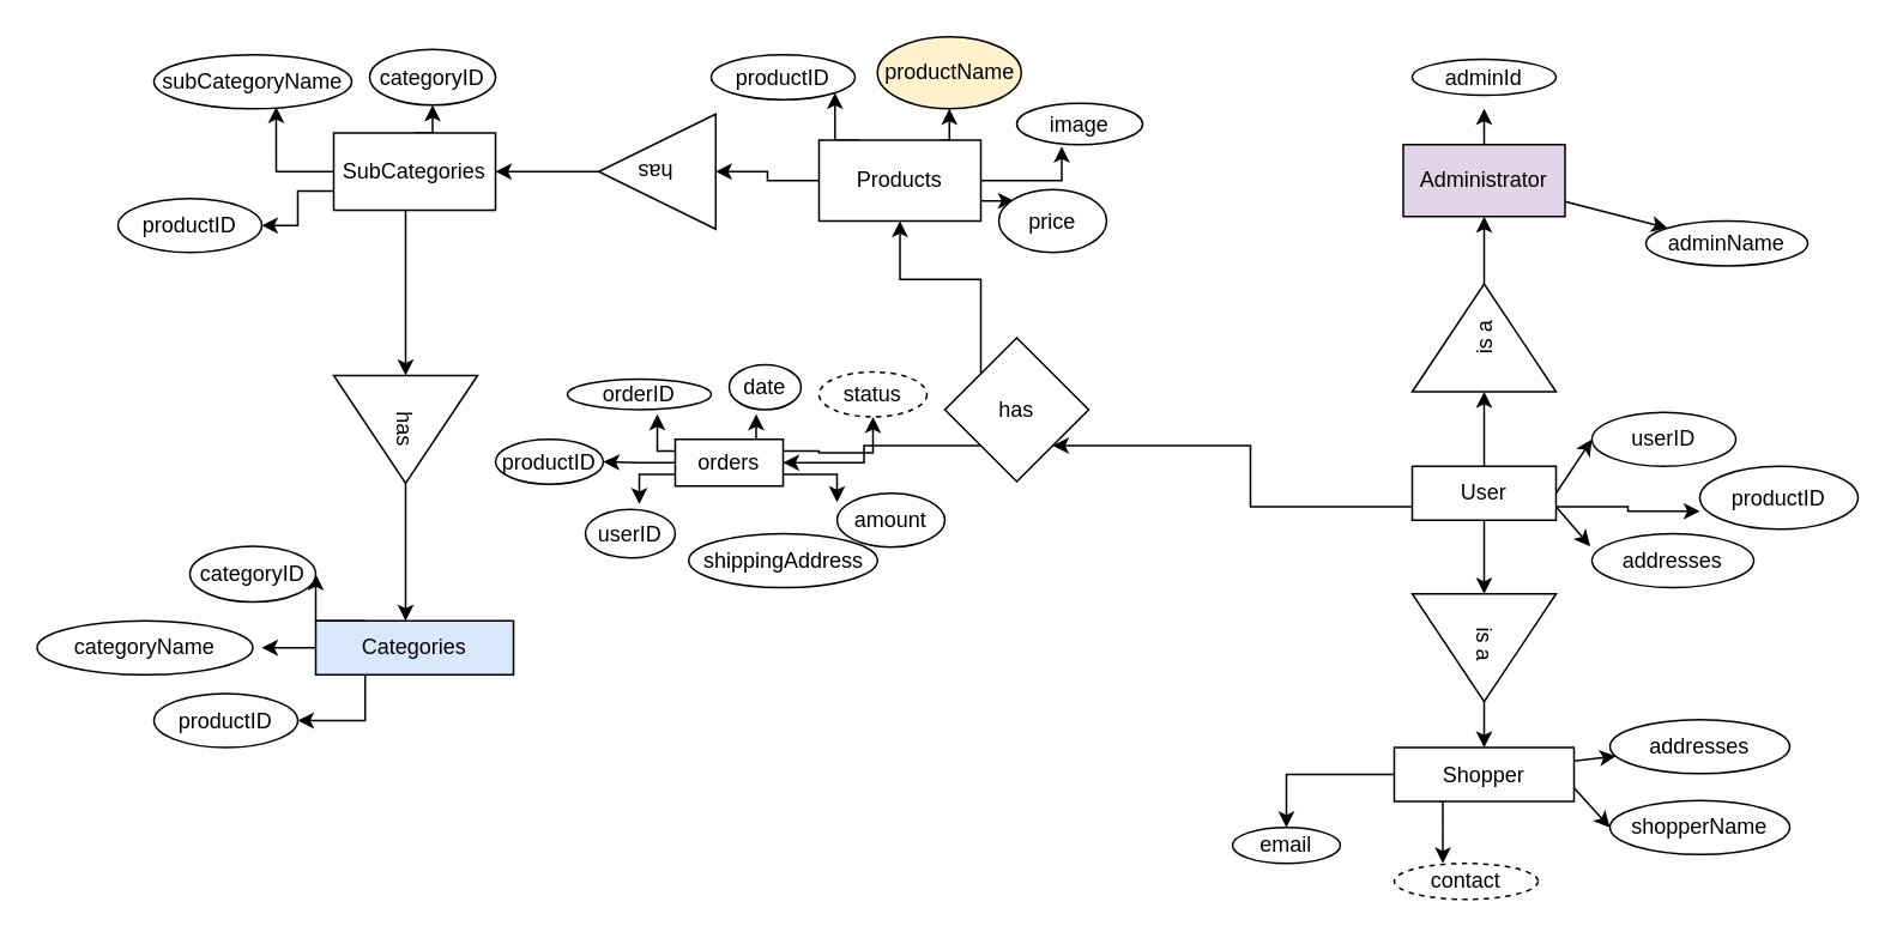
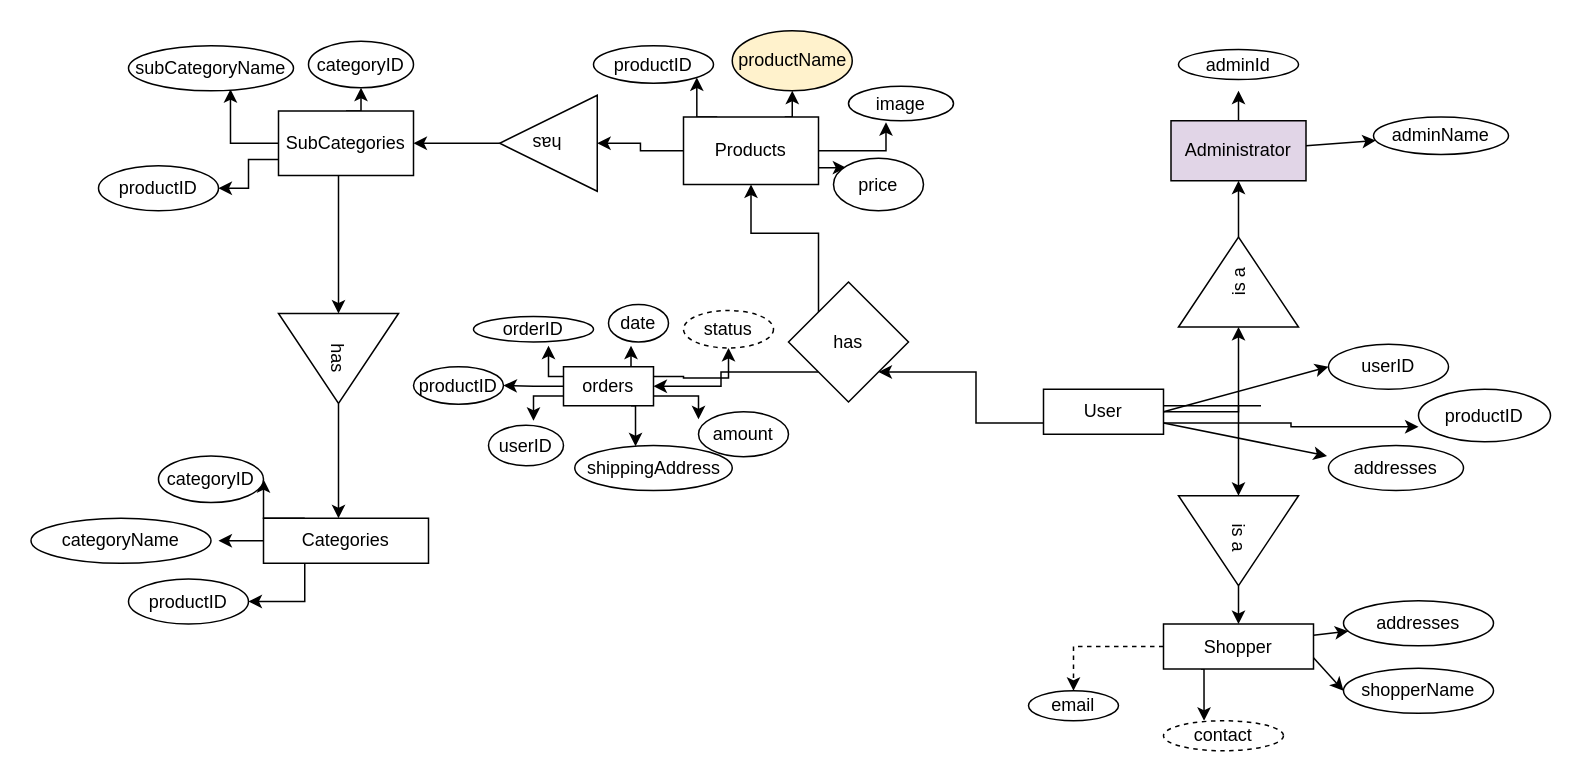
- <mxCell id="38" value="adminName" style="ellipse;whiteSpace=wrap;html=1;" vertex="1" parent="1"><mxGeometry x="915" y="122.5" width="90" height="25" as="geometry" /></mxCell>
+ <mxCell id="38" value="adminName" style="ellipse;whiteSpace=wrap;html=1;" vertex="1" parent="1"><mxGeometry x="915" y="77.5" width="90" height="25" as="geometry" /></mxCell>
- <mxCell id="9" value="User" style="rounded=0;whiteSpace=wrap;html=1;" vertex="1" parent="1"><mxGeometry x="785" y="259" width="80" height="30" as="geometry" /></mxCell>
+ <mxCell id="9" value="User" style="rounded=0;whiteSpace=wrap;html=1;" vertex="1" parent="1"><mxGeometry x="695" y="259" width="80" height="30" as="geometry" /></mxCell>
+ <mxCell id="50" style="edgeStyle=orthogonalEdgeStyle;rounded=0;orthogonalLoop=1;jettySize=auto;html=1;exitX=0.75;exitY=1;exitDx=0;exitDy=0;entryX=0.386;entryY=0.017;entryDx=0;entryDy=0;entryPerimeter=0;" edge="1" parent="1" source="53" target="66"><mxGeometry relative="1" as="geometry" /></mxCell>
- <mxCell id="24" value="Categories" style="rounded=0;whiteSpace=wrap;html=1;fillColor=#dae8fc;" vertex="1" parent="1"><mxGeometry x="175" y="345" width="110" height="30" as="geometry" /></mxCell>
+ <mxCell id="24" value="Categories" style="rounded=0;whiteSpace=wrap;html=1;" vertex="1" parent="1"><mxGeometry x="175" y="345" width="110" height="30" as="geometry" /></mxCell>
- <mxCell id="28" style="edgeStyle=orthogonalEdgeStyle;rounded=0;orthogonalLoop=1;jettySize=auto;html=1;exitX=0;exitY=0.5;exitDx=0;exitDy=0;entryX=0.5;entryY=0;entryDx=0;entryDy=0;" edge="1" parent="1" source="30" target="76"><mxGeometry relative="1" as="geometry" /></mxCell>
+ <mxCell id="28" style="edgeStyle=orthogonalEdgeStyle;rounded=0;orthogonalLoop=1;jettySize=auto;html=1;exitX=0;exitY=0.5;exitDx=0;exitDy=0;entryX=0.5;entryY=0;entryDx=0;entryDy=0;dashed=1;" edge="1" parent="1" source="30" target="76"><mxGeometry relative="1" as="geometry" /></mxCell>
